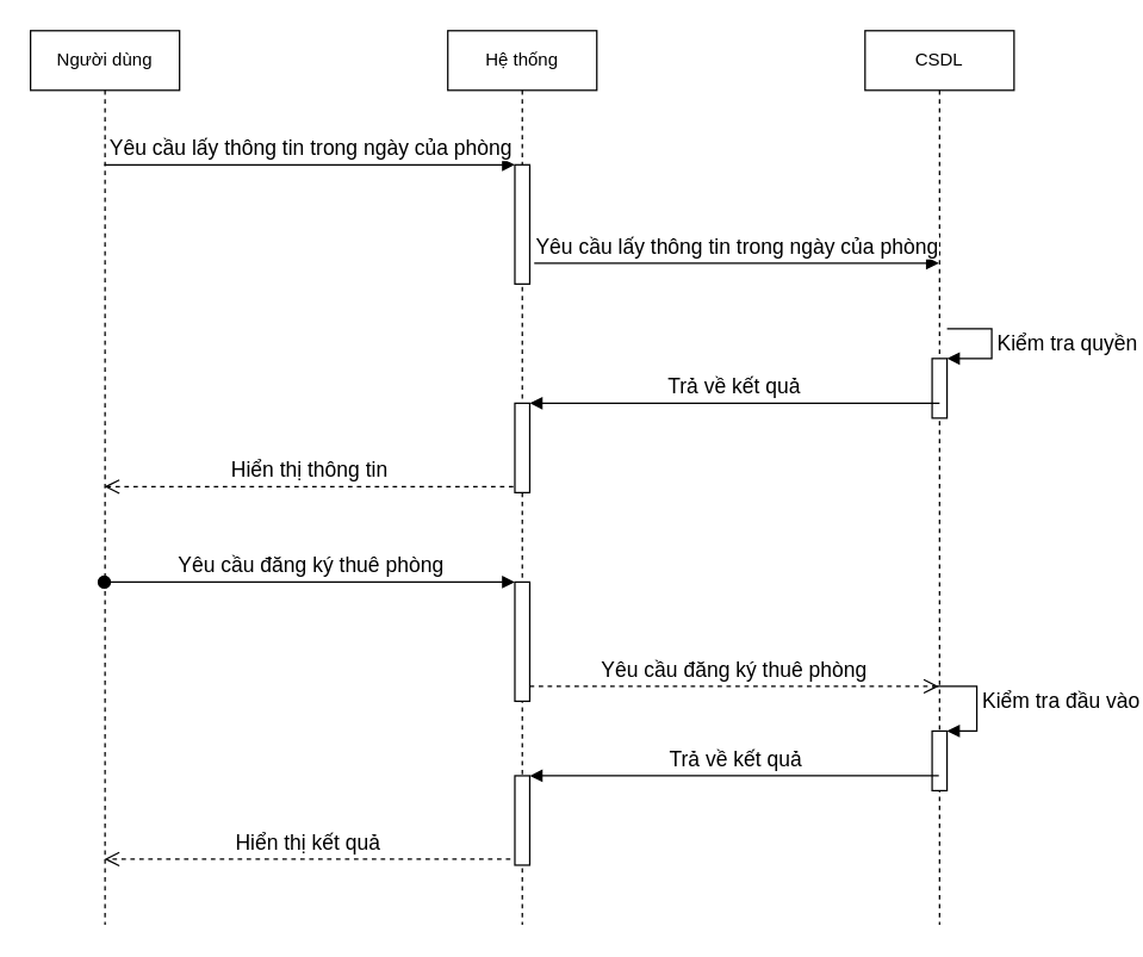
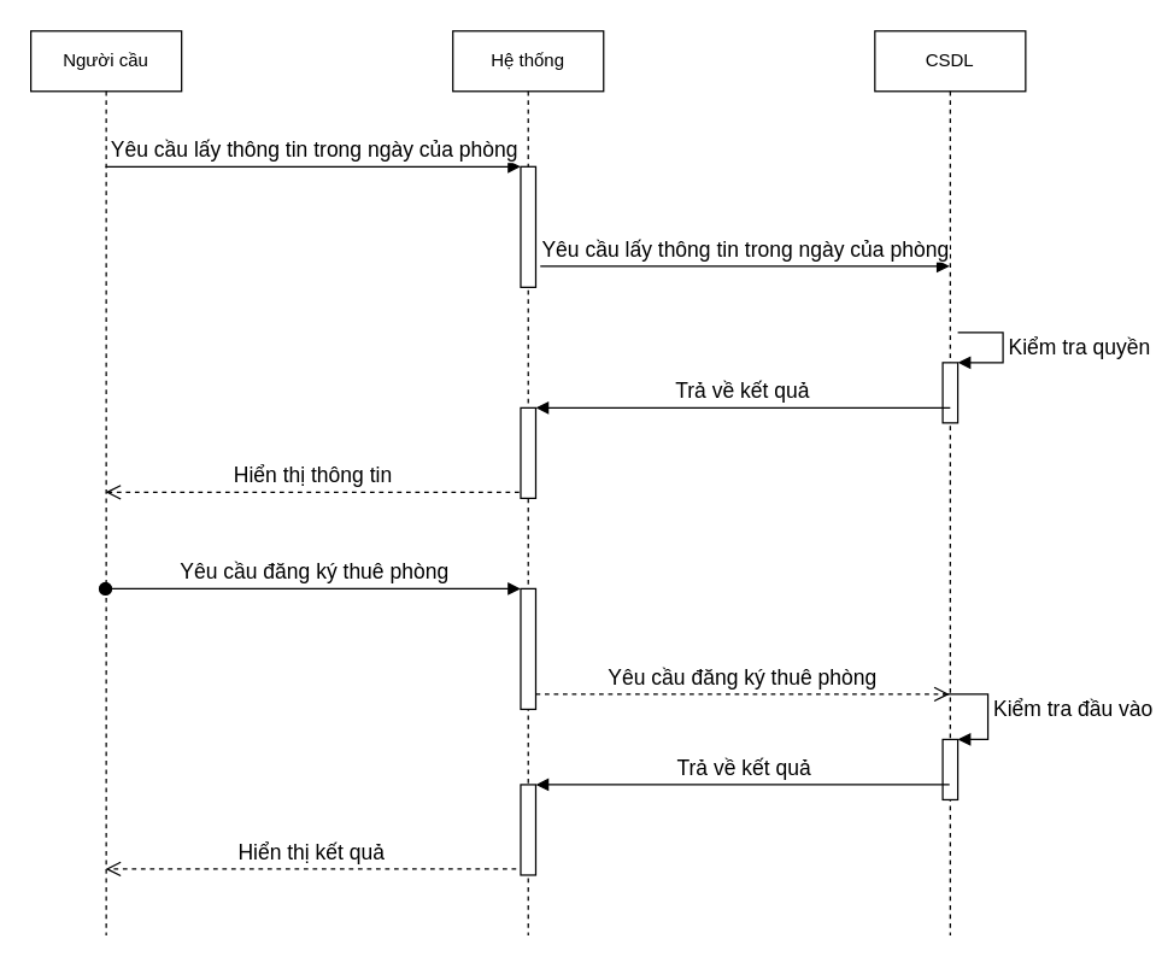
- <mxCell id="2" value="Người dùng" style="shape=umlLifeline;perimeter=lifelinePerimeter;whiteSpace=wrap;html=1;container=1;collapsible=0;recursiveResize=0;outlineConnect=0;fillColor=#FFFFFF;strokeColor=#000000;fontColor=#000000;" parent="1" vertex="1"><mxGeometry x="20" y="20" width="100" height="600" as="geometry" /></mxCell>
+ <mxCell id="2" value="Người cầu" style="shape=umlLifeline;perimeter=lifelinePerimeter;whiteSpace=wrap;html=1;container=1;collapsible=0;recursiveResize=0;outlineConnect=0;fillColor=#FFFFFF;strokeColor=#000000;fontColor=#000000;" parent="1" vertex="1"><mxGeometry x="20" y="20" width="100" height="600" as="geometry" /></mxCell>
